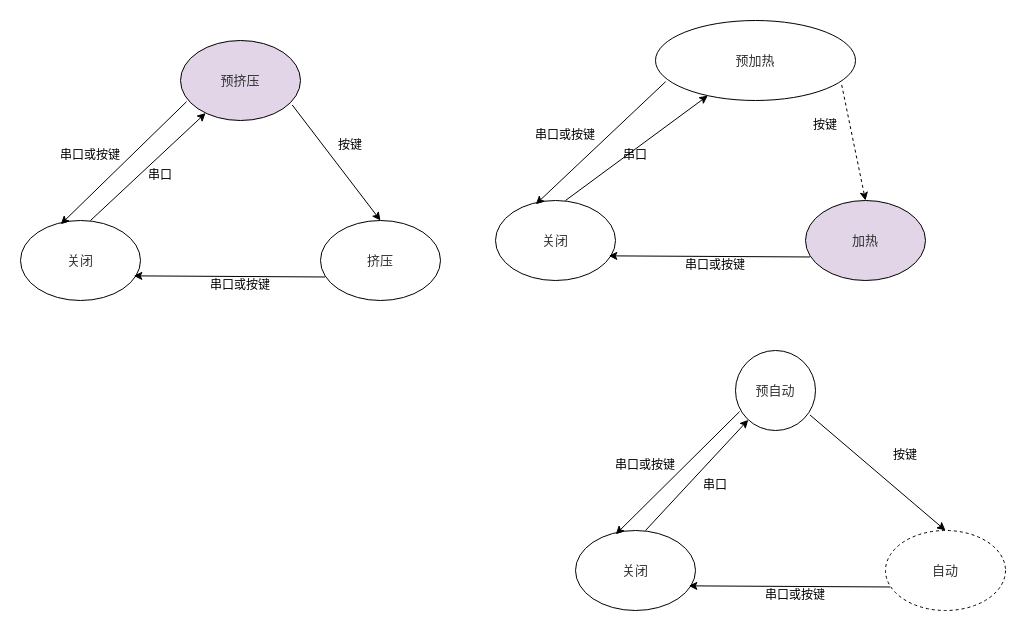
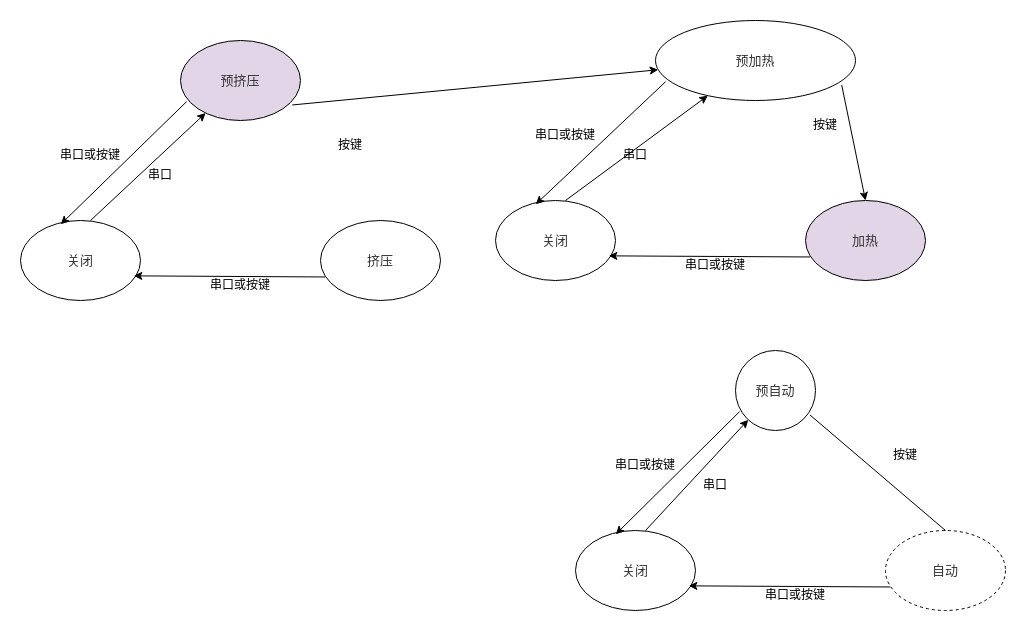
- <mxCell id="6" value="" style="endArrow=classic;html=1;rounded=0;exitX=0.931;exitY=0.806;exitDx=0;exitDy=0;exitPerimeter=0;entryX=0.5;entryY=0;entryDx=0;entryDy=0;dashed=1;" edge="1" parent="1" source="2" target="4"><mxGeometry width="50" height="50" relative="1" as="geometry"><mxPoint x="675" y="220" as="sourcePoint" /><mxPoint x="725" y="170" as="targetPoint" /></mxGeometry></mxCell>
+ <mxCell id="6" value="" style="endArrow=classic;html=1;rounded=0;exitX=0.931;exitY=0.806;exitDx=0;exitDy=0;exitPerimeter=0;entryX=0.5;entryY=0;entryDx=0;entryDy=0;" edge="1" parent="1" source="2" target="4"><mxGeometry width="50" height="50" relative="1" as="geometry"><mxPoint x="675" y="220" as="sourcePoint" /><mxPoint x="725" y="170" as="targetPoint" /></mxGeometry></mxCell>
- <mxCell id="28" value="" style="endArrow=classic;html=1;rounded=0;exitX=0.931;exitY=0.806;exitDx=0;exitDy=0;exitPerimeter=0;entryX=0.5;entryY=0;entryDx=0;entryDy=0;" edge="1" parent="1" source="24" target="26"><mxGeometry width="50" height="50" relative="1" as="geometry"><mxPoint x="200" y="240" as="sourcePoint" /><mxPoint x="250" y="190" as="targetPoint" /></mxGeometry></mxCell>
+ <mxCell id="28" value="" style="endArrow=classic;html=1;rounded=0;exitX=0.931;exitY=0.806;exitDx=0;exitDy=0;exitPerimeter=0;" edge="1" parent="1" source="24" target="2"><mxGeometry width="50" height="50" relative="1" as="geometry"><mxPoint x="200" y="240" as="sourcePoint" /><mxPoint x="250" y="190" as="targetPoint" /></mxGeometry></mxCell>
- <mxCell id="17" value="" style="endArrow=classic;html=1;rounded=0;exitX=0.931;exitY=0.806;exitDx=0;exitDy=0;exitPerimeter=0;entryX=0.5;entryY=0;entryDx=0;entryDy=0;" edge="1" parent="1" source="13" target="15"><mxGeometry width="50" height="50" relative="1" as="geometry"><mxPoint x="755" y="550" as="sourcePoint" /><mxPoint x="805" y="500" as="targetPoint" /></mxGeometry></mxCell>
+ <mxCell id="17" value="" style="endArrow=none;html=1;rounded=0;exitX=0.931;exitY=0.806;exitDx=0;exitDy=0;exitPerimeter=0;entryX=0.5;entryY=0;entryDx=0;entryDy=0;" edge="1" parent="1" source="13" target="15"><mxGeometry width="50" height="50" relative="1" as="geometry"><mxPoint x="755" y="550" as="sourcePoint" /><mxPoint x="805" y="500" as="targetPoint" /></mxGeometry></mxCell>
